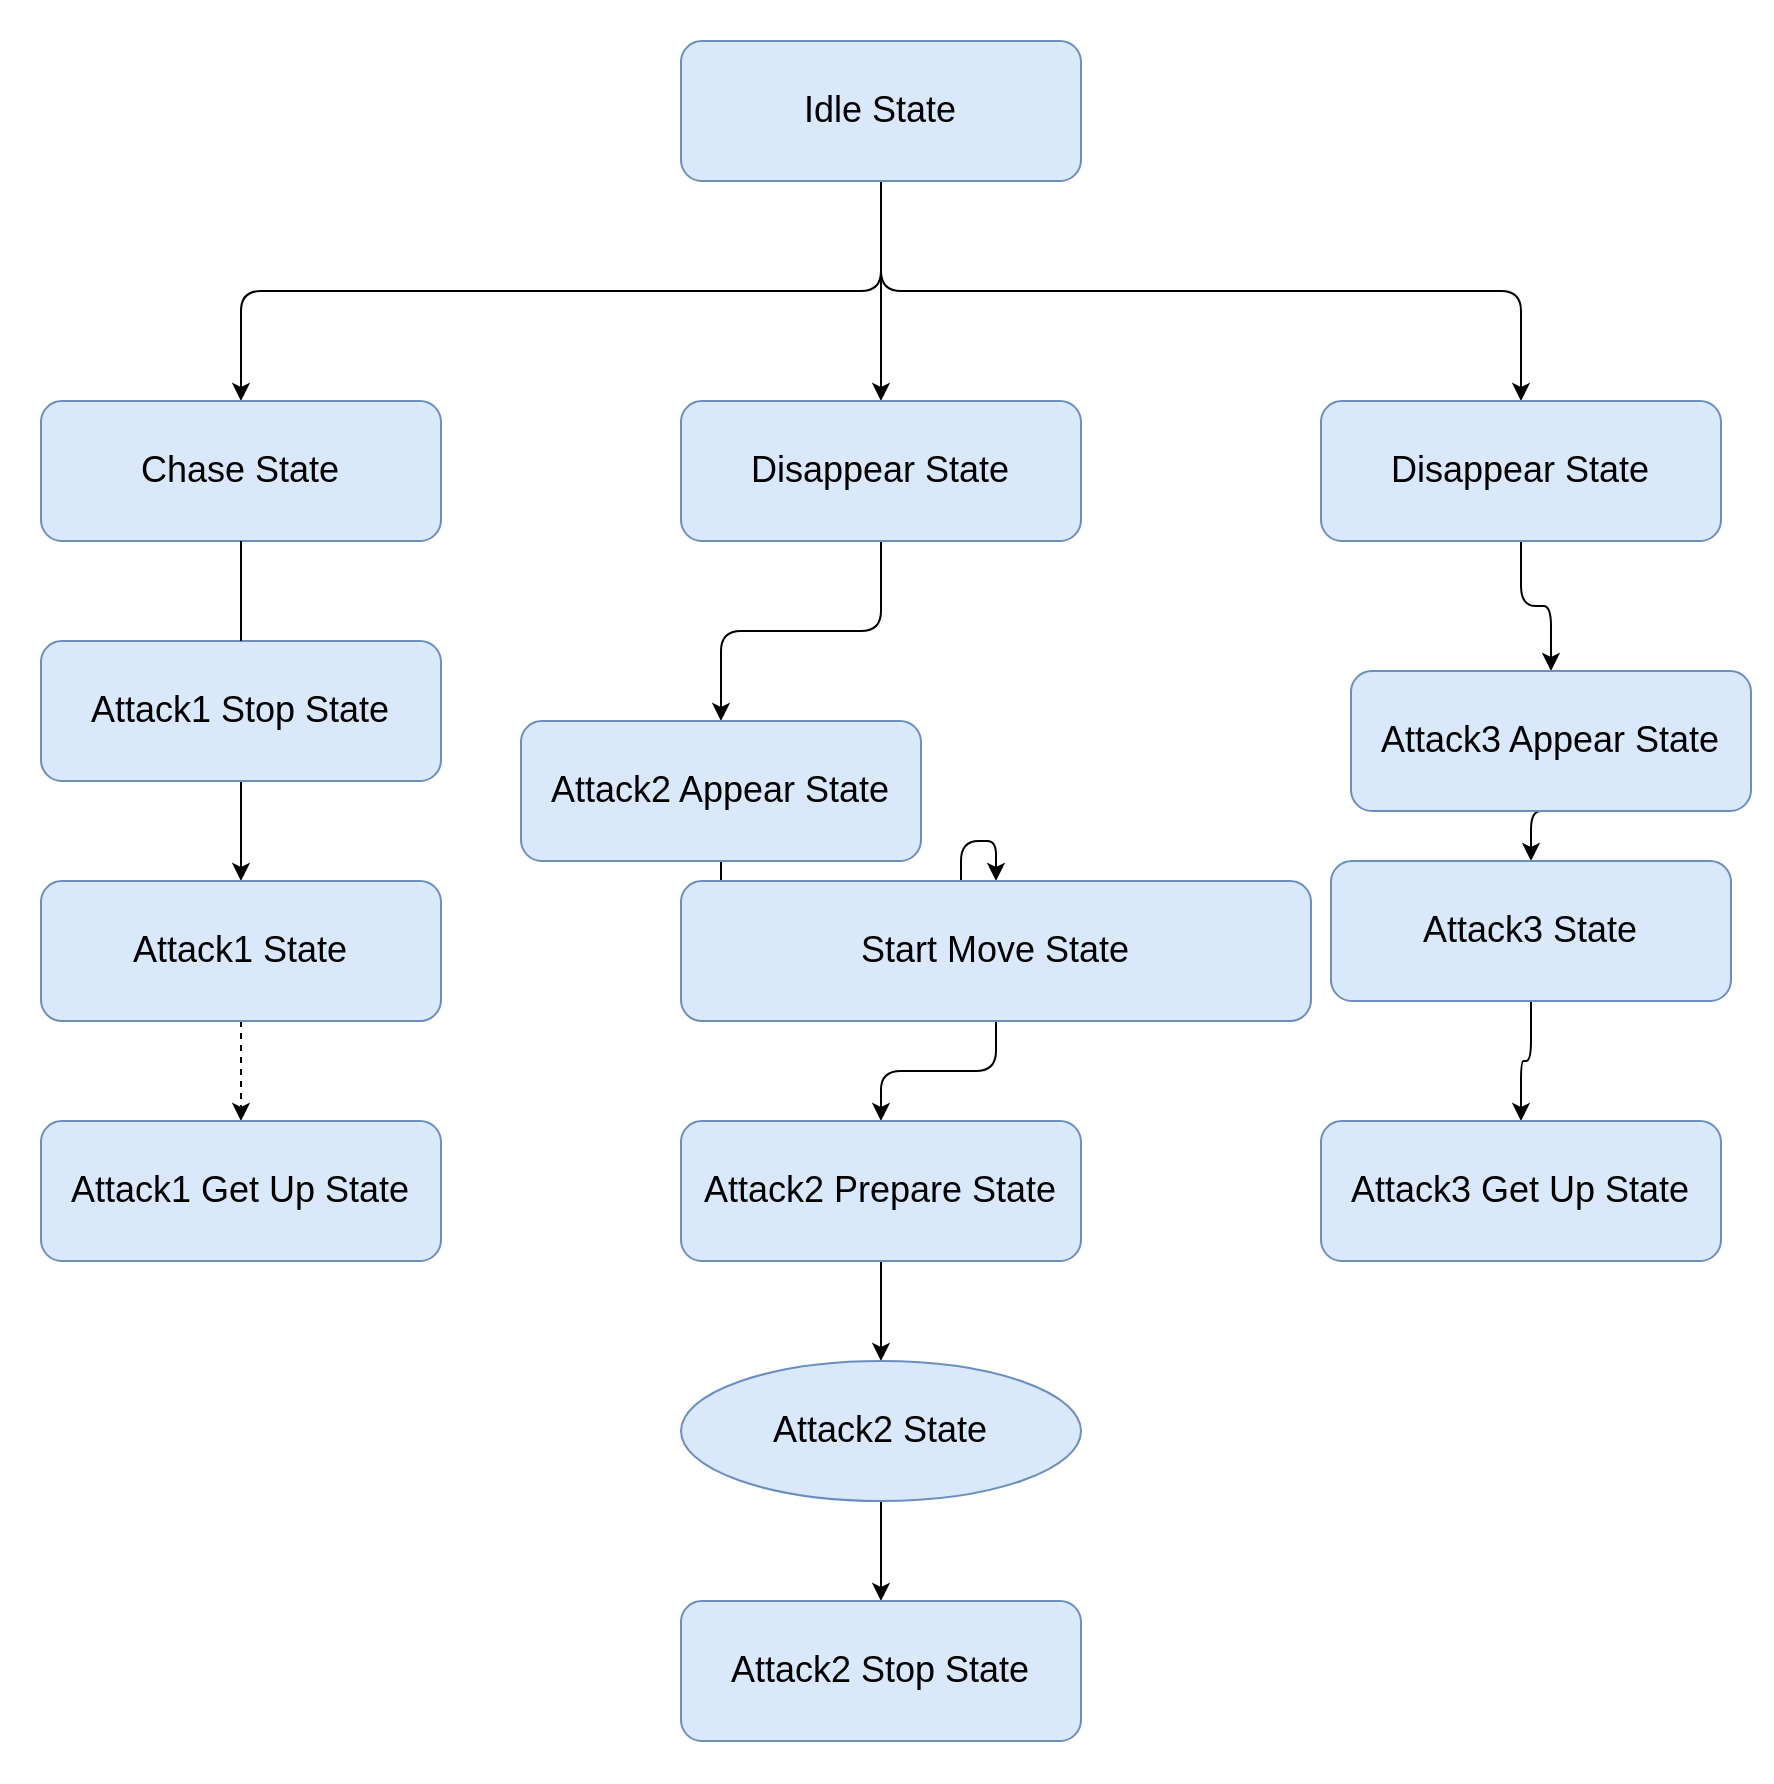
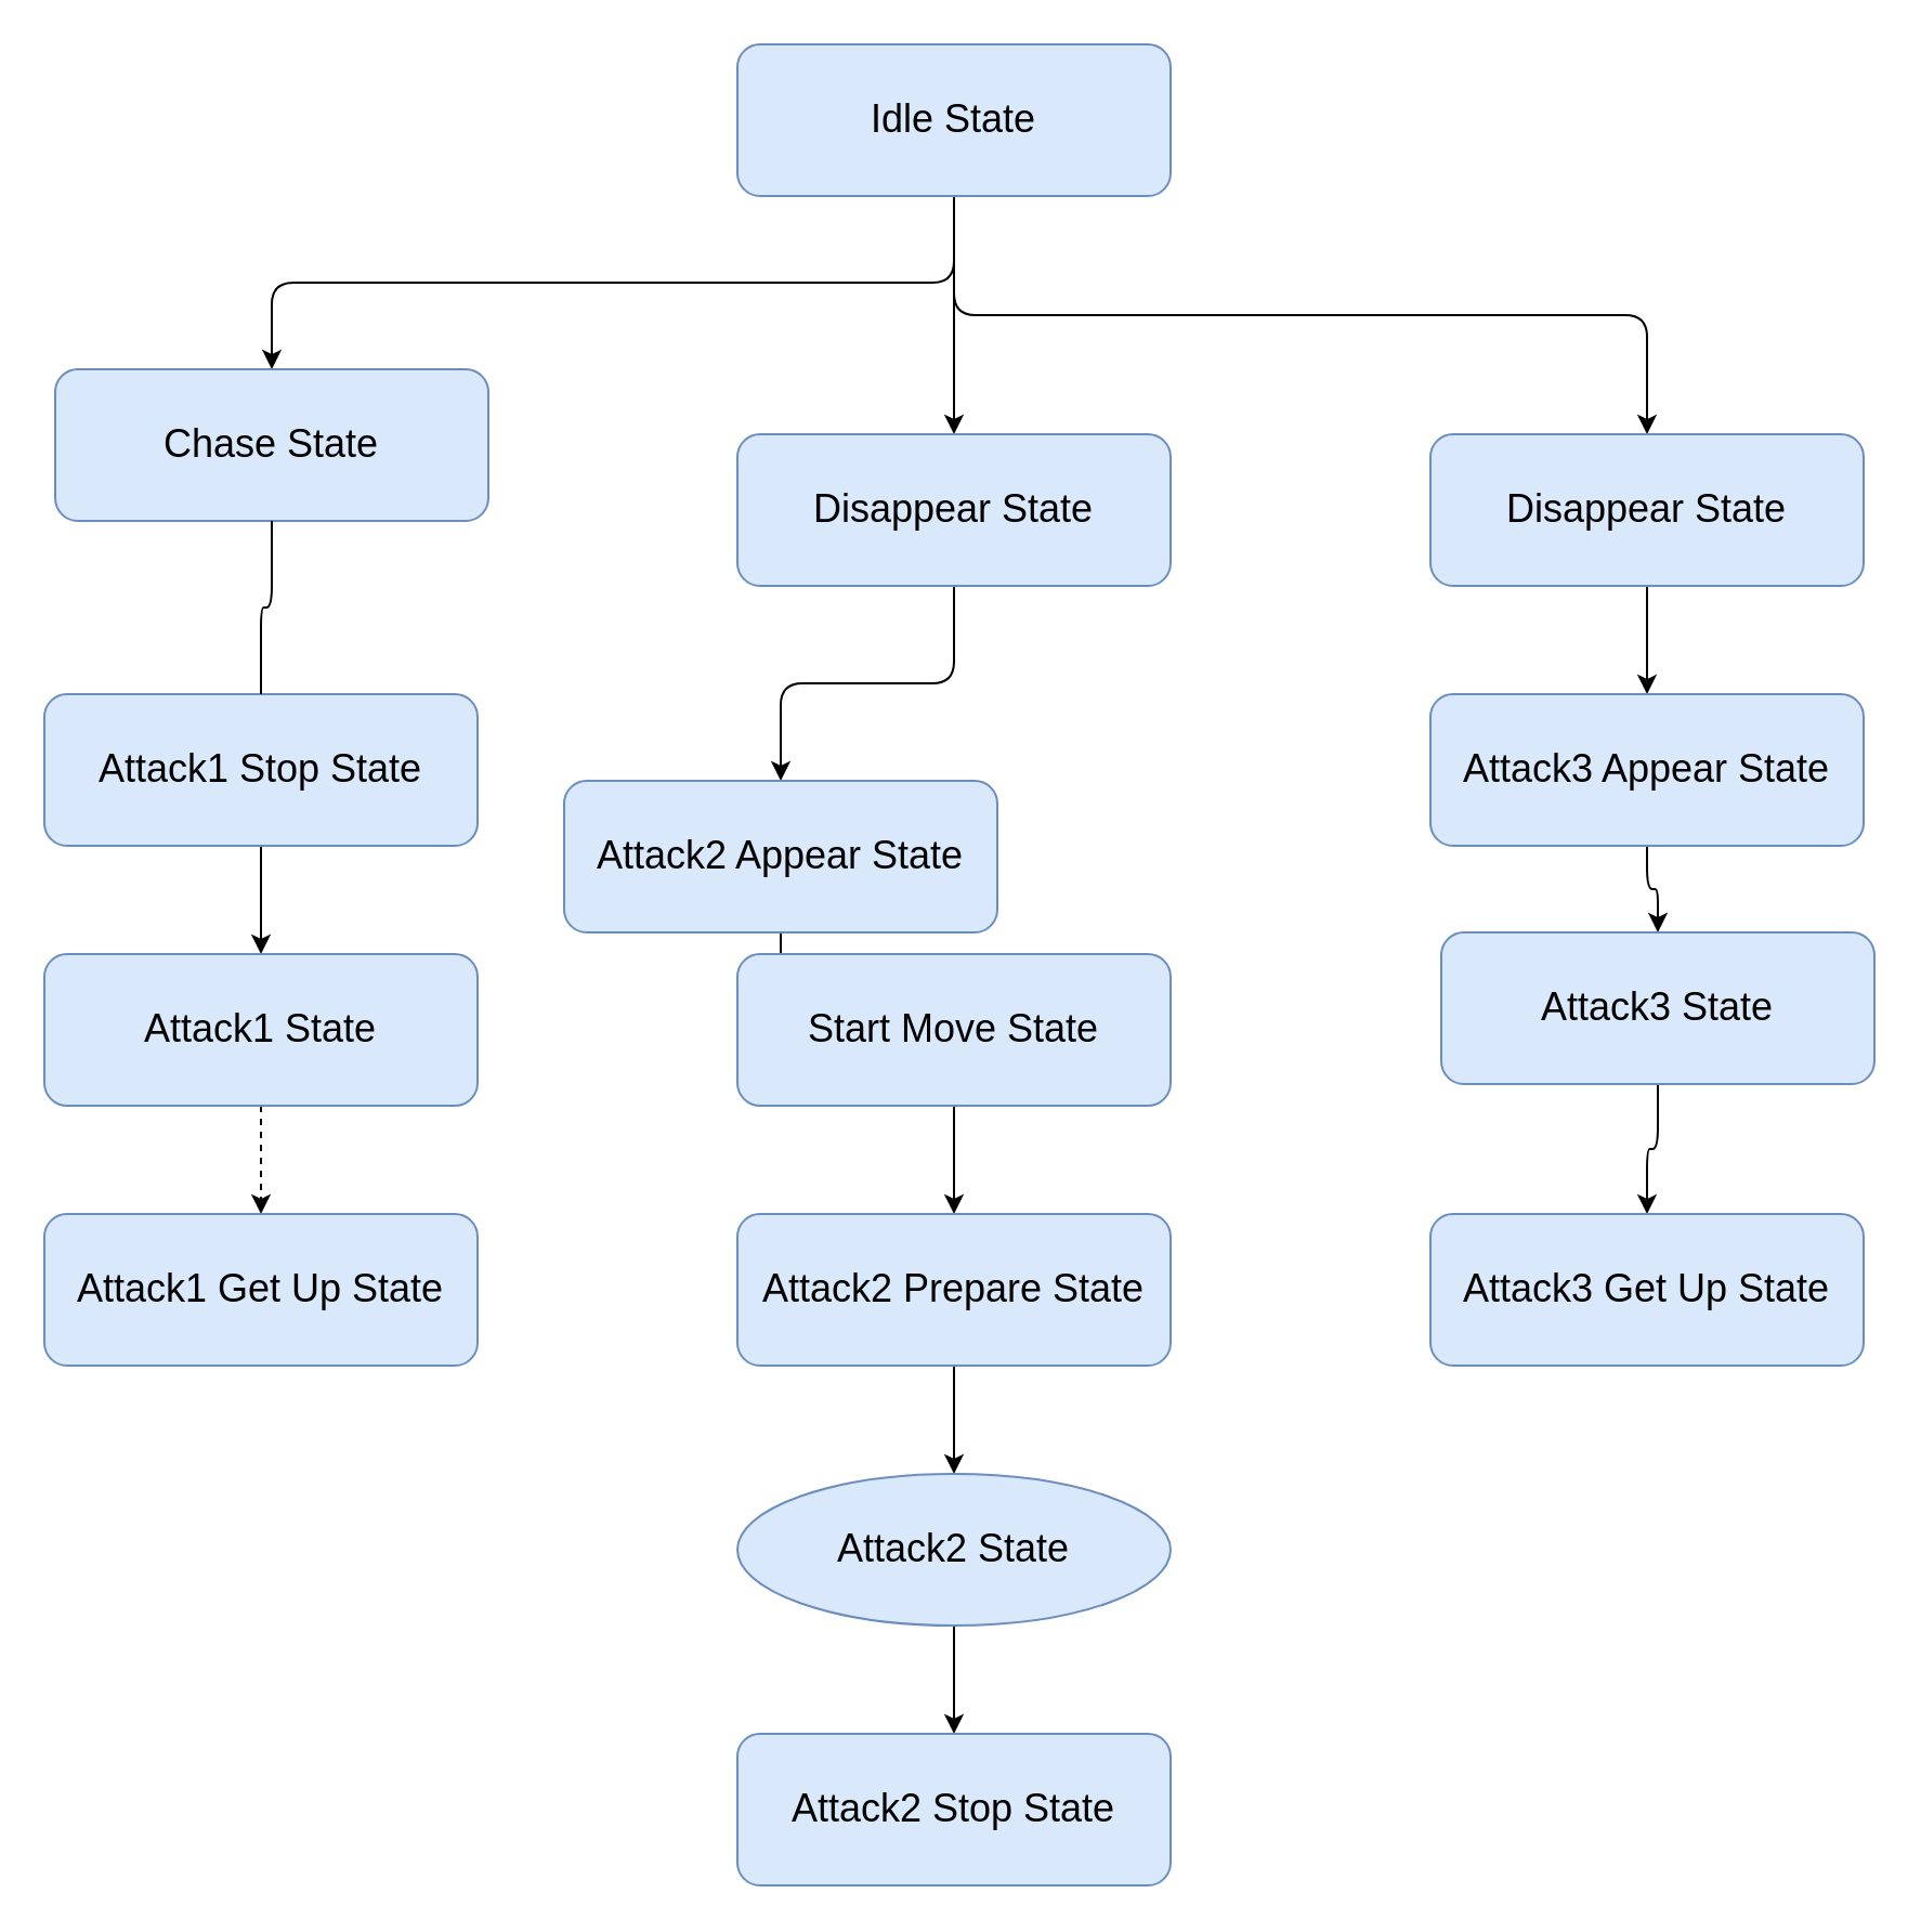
- <mxCell id="7" value="&lt;span style=&quot;font-size: 18px;&quot;&gt;Chase State&lt;br&gt;&lt;/span&gt;" style="rounded=1;whiteSpace=wrap;html=1;fillColor=#dae8fc;strokeColor=#6c8ebf;" vertex="1" parent="1"><mxGeometry x="20" y="200" width="200" height="70" as="geometry" /></mxCell>
+ <mxCell id="7" value="&lt;span style=&quot;font-size: 18px;&quot;&gt;Chase State&lt;br&gt;&lt;/span&gt;" style="rounded=1;whiteSpace=wrap;html=1;fillColor=#dae8fc;strokeColor=#6c8ebf;" vertex="1" parent="1"><mxGeometry x="25" y="170" width="200" height="70" as="geometry" /></mxCell>
- <mxCell id="19" value="&lt;span style=&quot;font-size: 18px;&quot;&gt;Attack3 Appear State&lt;br&gt;&lt;/span&gt;" style="rounded=1;whiteSpace=wrap;html=1;fillColor=#dae8fc;strokeColor=#6c8ebf;" vertex="1" parent="1"><mxGeometry x="675" y="335" width="200" height="70" as="geometry" /></mxCell>
+ <mxCell id="19" value="&lt;span style=&quot;font-size: 18px;&quot;&gt;Attack3 Appear State&lt;br&gt;&lt;/span&gt;" style="rounded=1;whiteSpace=wrap;html=1;fillColor=#dae8fc;strokeColor=#6c8ebf;" vertex="1" parent="1"><mxGeometry x="660" y="320" width="200" height="70" as="geometry" /></mxCell>
- <mxCell id="17" value="&lt;span style=&quot;font-size: 18px;&quot;&gt;Start Move State&lt;br&gt;&lt;/span&gt;" style="rounded=1;whiteSpace=wrap;html=1;fillColor=#dae8fc;strokeColor=#6c8ebf;" vertex="1" parent="1"><mxGeometry x="340" y="440" width="315" height="70" as="geometry" /></mxCell>
+ <mxCell id="17" value="&lt;span style=&quot;font-size: 18px;&quot;&gt;Start Move State&lt;br&gt;&lt;/span&gt;" style="rounded=1;whiteSpace=wrap;html=1;fillColor=#dae8fc;strokeColor=#6c8ebf;" vertex="1" parent="1"><mxGeometry x="340" y="440" width="200" height="70" as="geometry" /></mxCell>
